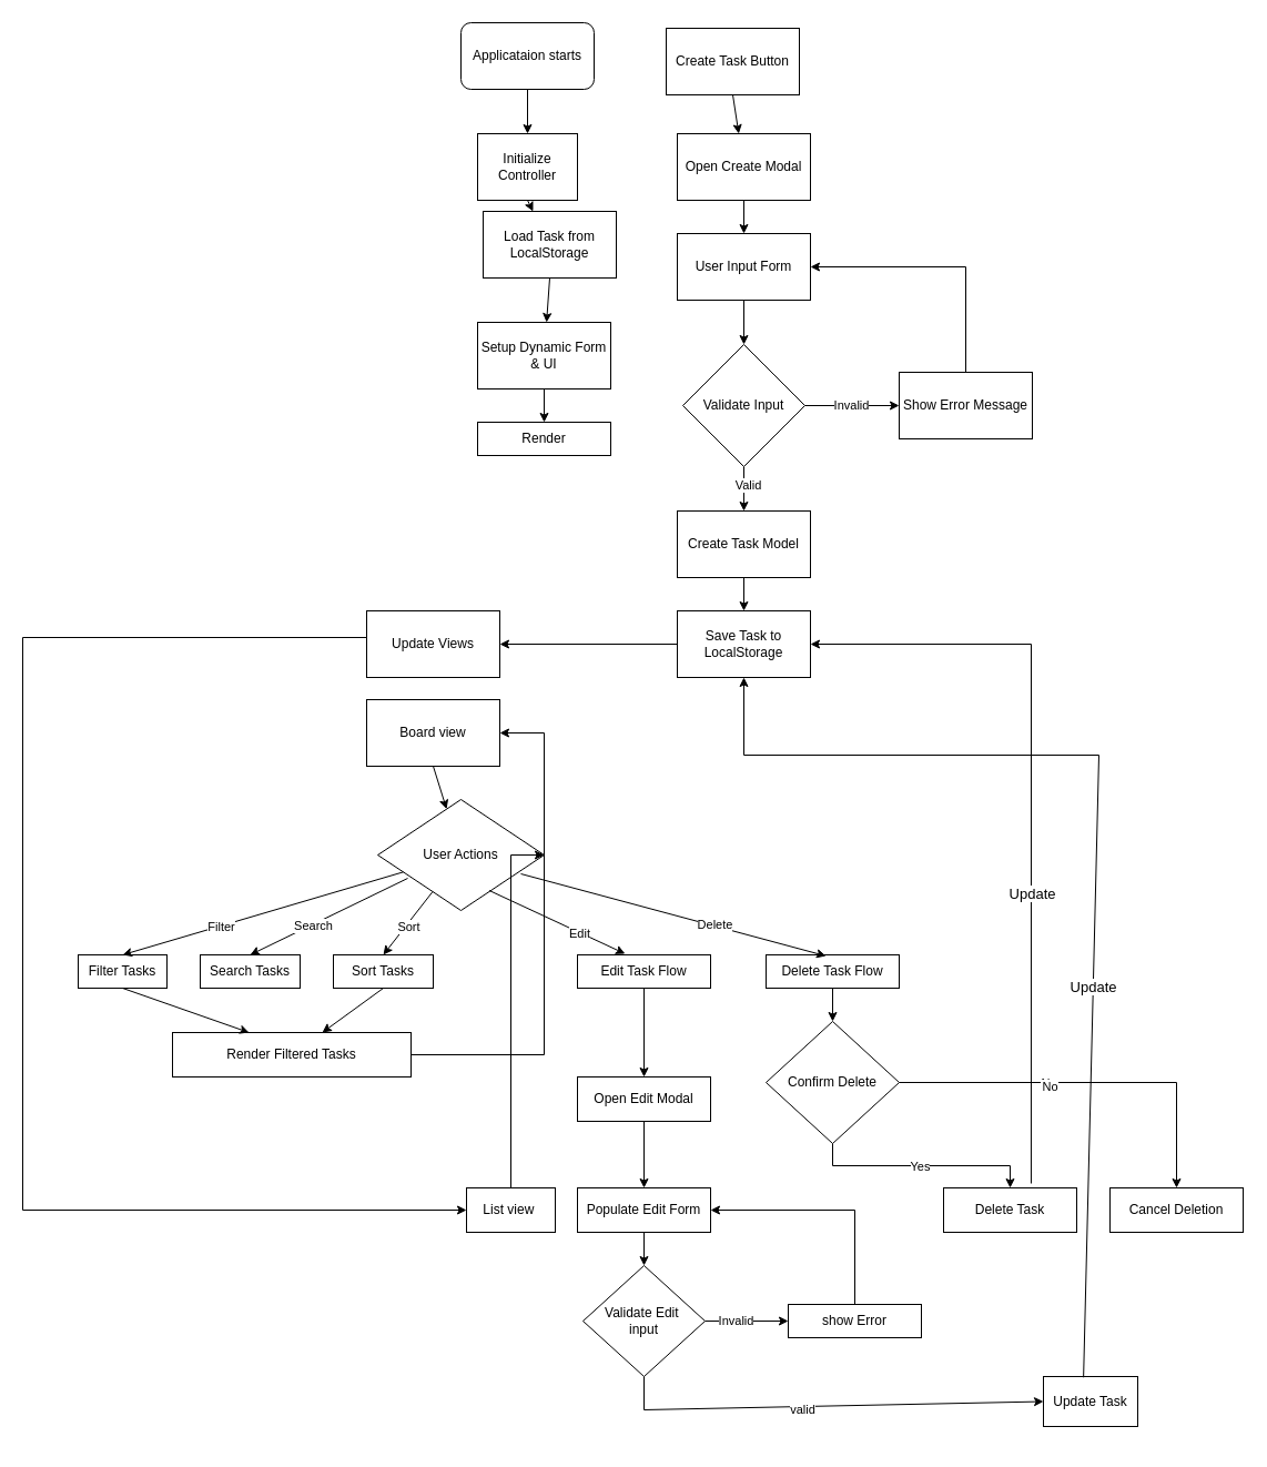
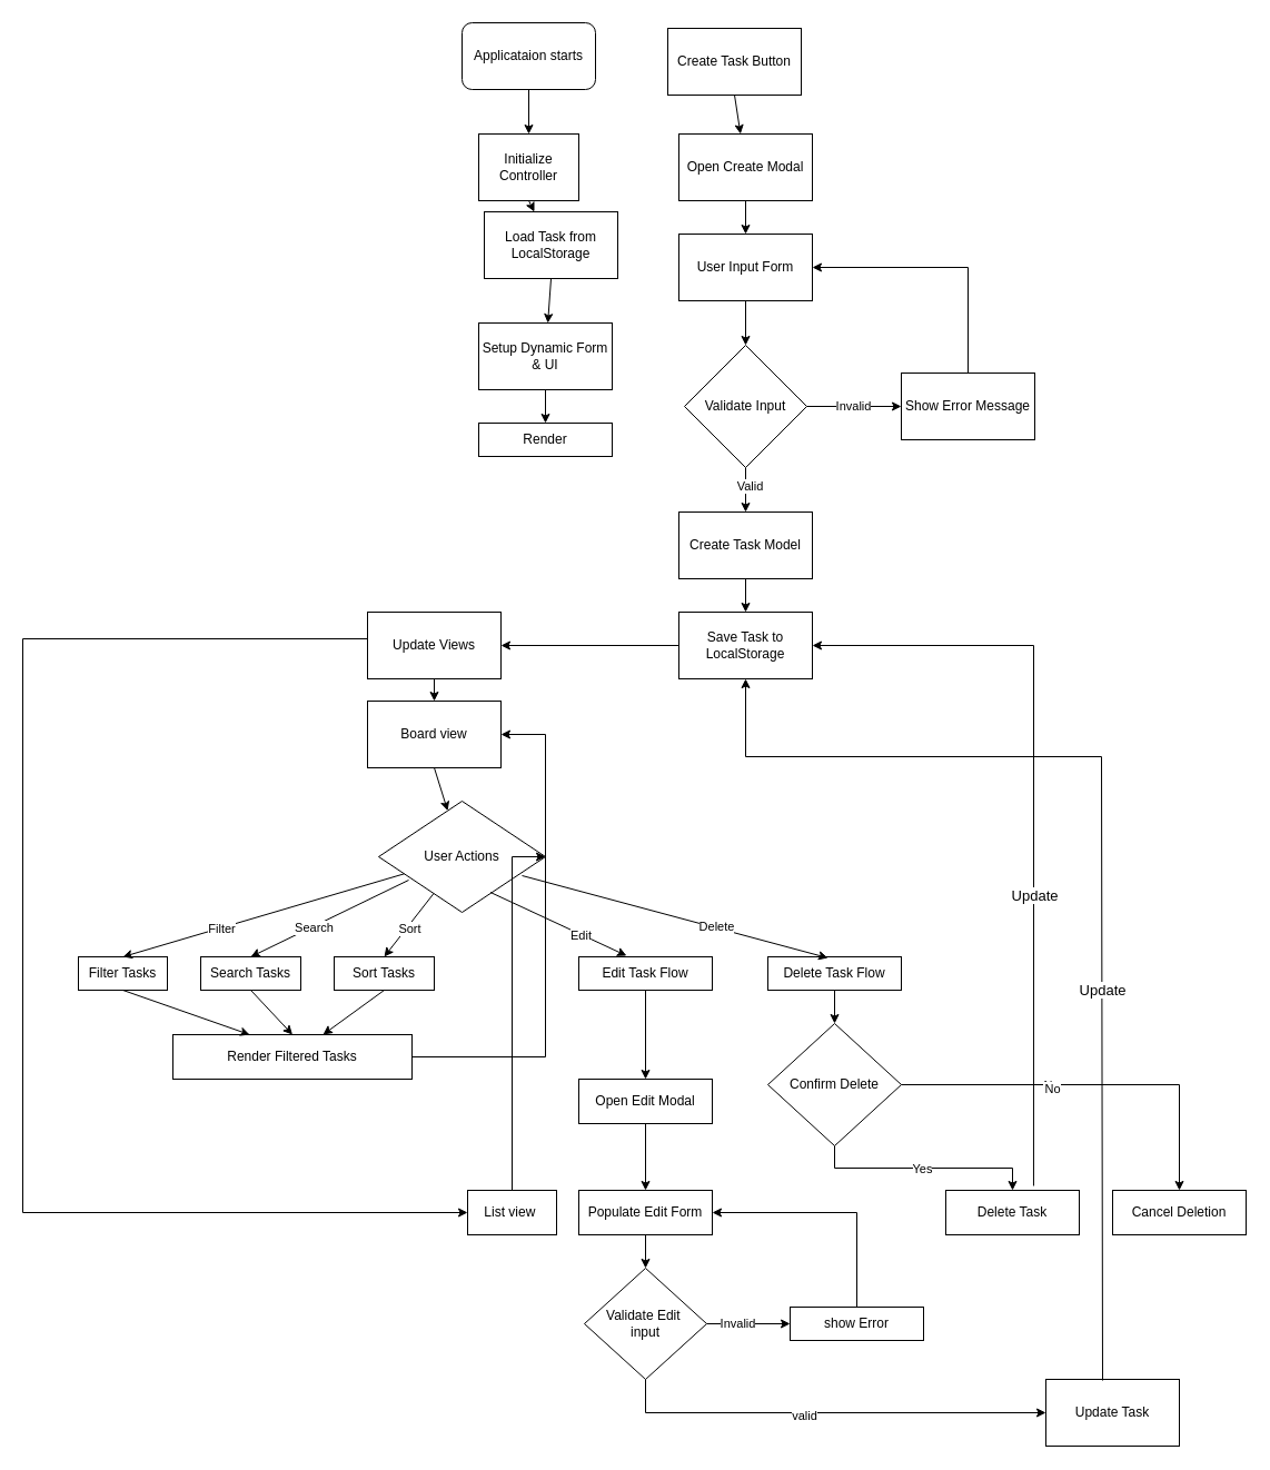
+ <mxCell id="29" value="" style="endArrow=classic;html=1;rounded=0;exitX=0.5;exitY=1;exitDx=0;exitDy=0;" edge="1" parent="1" source="27" target="30"><mxGeometry width="50" height="50" relative="1" as="geometry"><mxPoint x="480" y="620" as="sourcePoint" /><mxPoint x="440" y="660" as="targetPoint" /></mxGeometry></mxCell>
+ <mxCell id="46" value="" style="endArrow=classic;html=1;rounded=0;exitX=0.5;exitY=1;exitDx=0;exitDy=0;entryX=0.5;entryY=0;entryDx=0;entryDy=0;" edge="1" parent="1" source="36" target="44"><mxGeometry width="50" height="50" relative="1" as="geometry"><mxPoint x="480" y="620" as="sourcePoint" /><mxPoint x="530" y="570" as="targetPoint" /></mxGeometry></mxCell>
- <mxCell id="77" value="Update Task" style="rounded=0;whiteSpace=wrap;html=1;" vertex="1" parent="1"><mxGeometry x="940" y="1240" width="85" height="45" as="geometry" /></mxCell>
+ <mxCell id="77" value="Update Task" style="rounded=0;whiteSpace=wrap;html=1;" vertex="1" parent="1"><mxGeometry x="940" y="1240" width="120" height="60" as="geometry" /></mxCell>
